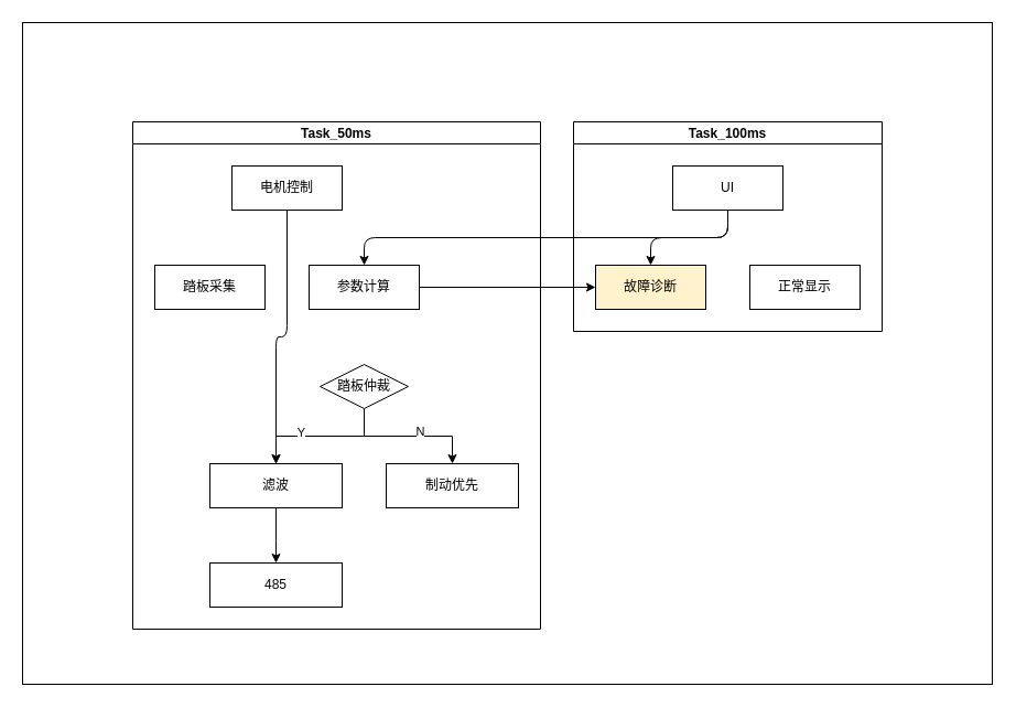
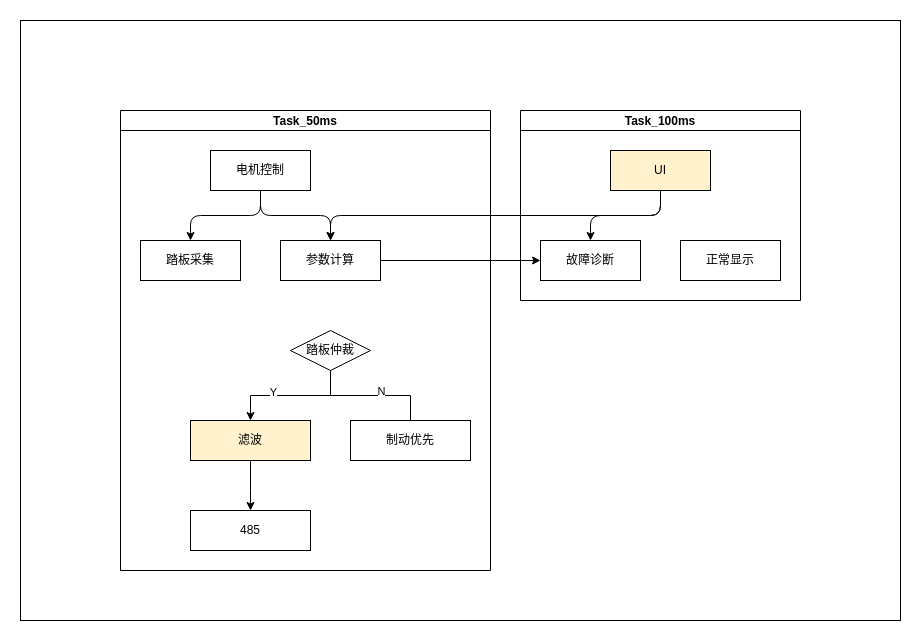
- <mxCell id="20" value="UI" style="whiteSpace=wrap;html=1;" vertex="1" parent="19"><mxGeometry x="90" y="40" width="100" height="40" as="geometry" /></mxCell>
+ <mxCell id="20" value="UI" style="whiteSpace=wrap;html=1;fillColor=#fff2cc;" vertex="1" parent="19"><mxGeometry x="90" y="40" width="100" height="40" as="geometry" /></mxCell>
+ <mxCell id="9" value="" style="edgeStyle=elbowEdgeStyle;elbow=vertical;html=1;rounded=1;curved=0;sourcePerimeterSpacing=0;targetPerimeterSpacing=0;startSize=6;endSize=6;" edge="1" parent="3" source="4" target="8"><mxGeometry relative="1" as="geometry" /></mxCell>
- <mxCell id="21" value="故障诊断" style="whiteSpace=wrap;html=1;fillColor=#fff2cc;" vertex="1" parent="19"><mxGeometry x="20" y="130" width="100" height="40" as="geometry" /></mxCell>
+ <mxCell id="21" value="故障诊断" style="whiteSpace=wrap;html=1;" vertex="1" parent="19"><mxGeometry x="20" y="130" width="100" height="40" as="geometry" /></mxCell>
- <mxCell id="6" value="" style="edgeStyle=elbowEdgeStyle;elbow=vertical;html=1;rounded=1;curved=0;sourcePerimeterSpacing=0;targetPerimeterSpacing=0;startSize=6;endSize=6;" edge="1" parent="3" source="4" target="14"><mxGeometry relative="1" as="geometry" /></mxCell>
+ <mxCell id="6" value="" style="edgeStyle=elbowEdgeStyle;elbow=vertical;html=1;rounded=1;curved=0;sourcePerimeterSpacing=0;targetPerimeterSpacing=0;startSize=6;endSize=6;" edge="1" parent="3" source="4" target="5"><mxGeometry relative="1" as="geometry" /></mxCell>
- <mxCell id="16" value="" style="edgeStyle=orthogonalEdgeStyle;rounded=0;orthogonalLoop=1;jettySize=auto;html=1;" edge="1" target="18" source="12" parent="3"><mxGeometry relative="1" as="geometry"><mxPoint x="40" y="560" as="sourcePoint" /></mxGeometry></mxCell>
+ <mxCell id="16" value="" style="edgeStyle=orthogonalEdgeStyle;rounded=0;orthogonalLoop=1;jettySize=auto;html=1;endArrow=none;" edge="1" target="18" source="12" parent="3"><mxGeometry relative="1" as="geometry"><mxPoint x="40" y="560" as="sourcePoint" /></mxGeometry></mxCell>
- <mxCell id="14" value="滤波" style="whiteSpace=wrap;html=1;" vertex="1" parent="3"><mxGeometry x="70" y="310" width="120" height="40" as="geometry" /></mxCell>
+ <mxCell id="14" value="滤波" style="whiteSpace=wrap;html=1;fillColor=#fff2cc;" vertex="1" parent="3"><mxGeometry x="70" y="310" width="120" height="40" as="geometry" /></mxCell>
